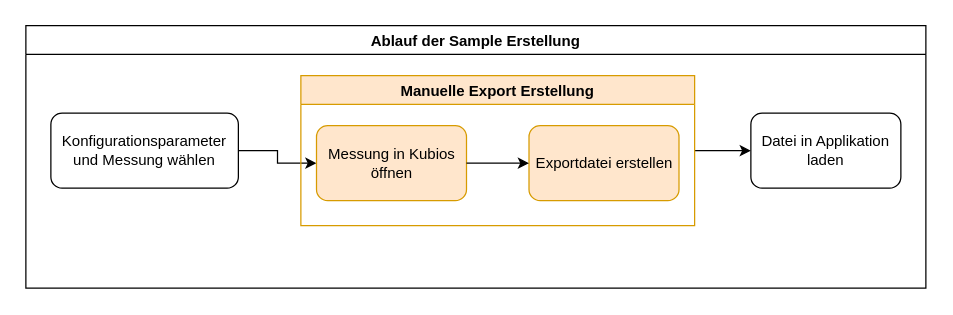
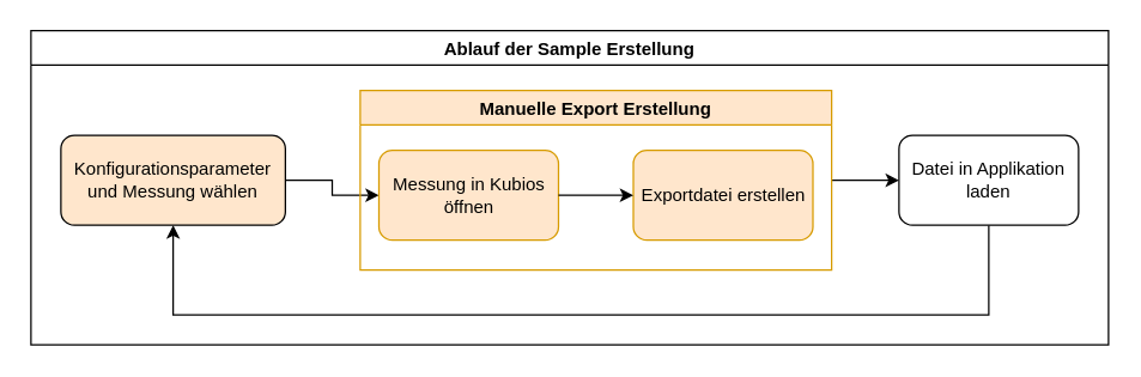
- <mxCell id="4" value="Konfigurationsparameter und Messung wählen" style="rounded=1;whiteSpace=wrap;html=1;" parent="2" vertex="1"><mxGeometry x="20" y="70" width="150" height="60" as="geometry" /></mxCell>
+ <mxCell id="4" value="Konfigurationsparameter und Messung wählen" style="rounded=1;whiteSpace=wrap;html=1;fillColor=#ffe6cc;" parent="2" vertex="1"><mxGeometry x="20" y="70" width="150" height="60" as="geometry" /></mxCell>
+ <mxCell id="5" style="edgeStyle=orthogonalEdgeStyle;rounded=0;orthogonalLoop=1;jettySize=auto;html=1;entryX=0.5;entryY=1;entryDx=0;entryDy=0;" parent="2" source="6" target="4" edge="1"><mxGeometry relative="1" as="geometry"><Array as="points"><mxPoint x="640" y="190" /><mxPoint x="95" y="190" /></Array></mxGeometry></mxCell>
